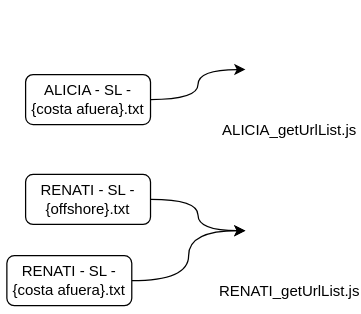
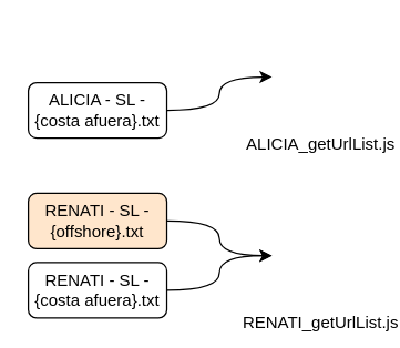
- <mxCell id="5" value="RENATI - SL - {offshore}.txt" style="rounded=1;whiteSpace=wrap;html=1;" vertex="1" parent="1"><mxGeometry x="20" y="139" width="100" height="40" as="geometry" /></mxCell>
+ <mxCell id="5" value="RENATI - SL - {offshore}.txt" style="rounded=1;whiteSpace=wrap;html=1;fillColor=#ffe6cc;" vertex="1" parent="1"><mxGeometry x="20" y="139" width="100" height="40" as="geometry" /></mxCell>
- <mxCell id="7" value="RENATI - SL - {costa afuera}.txt" style="rounded=1;whiteSpace=wrap;html=1;" vertex="1" parent="1"><mxGeometry x="5" y="204" width="100" height="40" as="geometry" /></mxCell>
+ <mxCell id="7" value="RENATI - SL - {costa afuera}.txt" style="rounded=1;whiteSpace=wrap;html=1;" vertex="1" parent="1"><mxGeometry x="20" y="189" width="100" height="40" as="geometry" /></mxCell>
